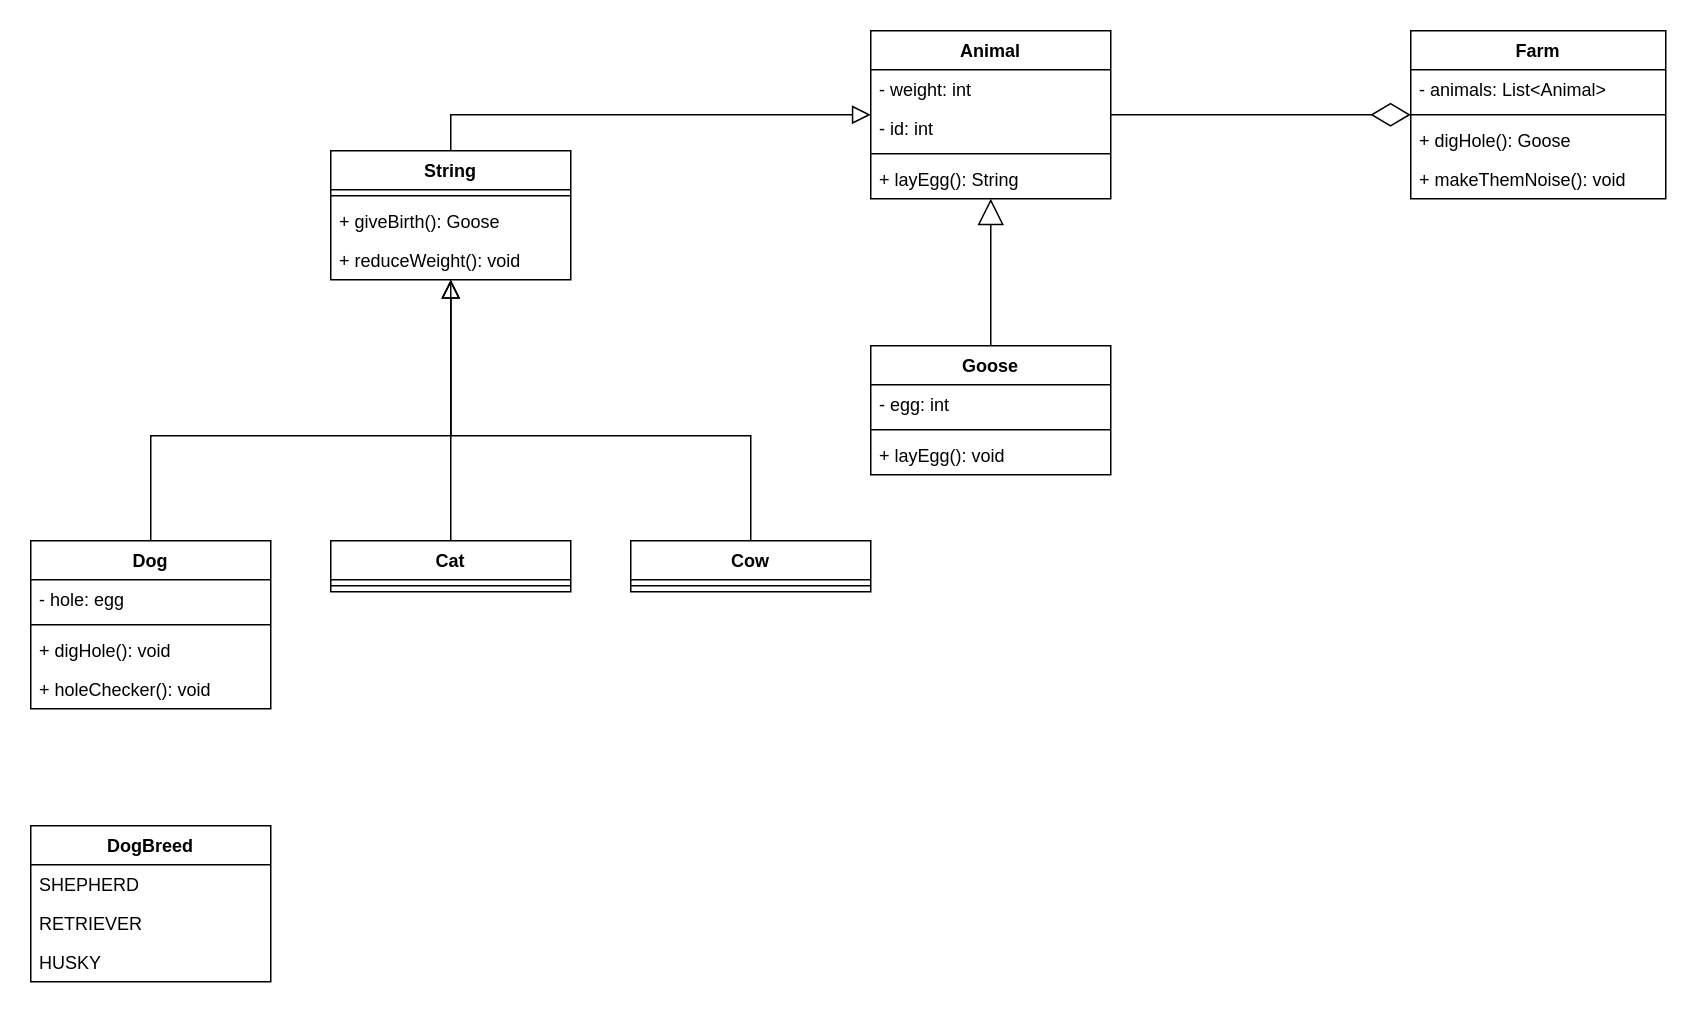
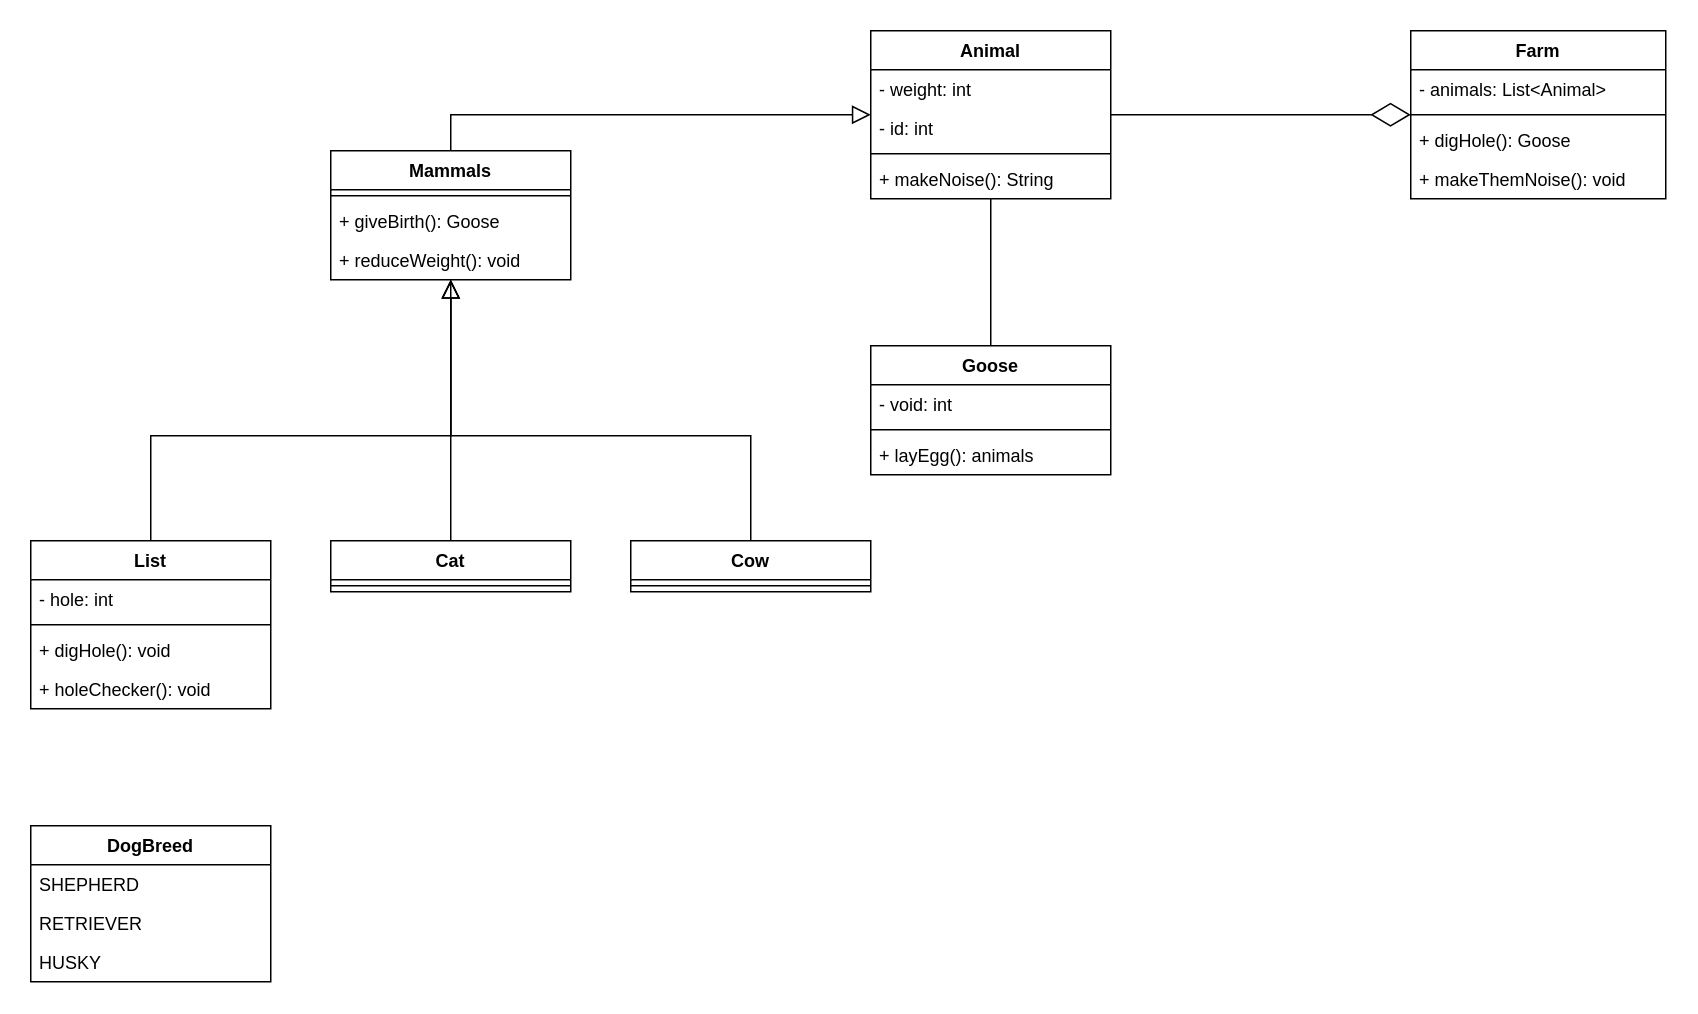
- <mxCell id="35" value="String" style="swimlane;fontStyle=1;align=center;verticalAlign=top;childLayout=stackLayout;horizontal=1;startSize=26;horizontalStack=0;resizeParent=1;resizeParentMax=0;resizeLast=0;collapsible=1;marginBottom=0;" vertex="1" parent="1"><mxGeometry x="220" y="100" width="160" height="86" as="geometry" /></mxCell>
+ <mxCell id="35" value="Mammals" style="swimlane;fontStyle=1;align=center;verticalAlign=top;childLayout=stackLayout;horizontal=1;startSize=26;horizontalStack=0;resizeParent=1;resizeParentMax=0;resizeLast=0;collapsible=1;marginBottom=0;" vertex="1" parent="1"><mxGeometry x="220" y="100" width="160" height="86" as="geometry" /></mxCell>
- <mxCell id="6" value="+ layEgg(): String" style="text;strokeColor=none;fillColor=none;align=left;verticalAlign=top;spacingLeft=4;spacingRight=4;overflow=hidden;rotatable=0;points=[[0,0.5],[1,0.5]];portConstraint=eastwest;" vertex="1" parent="2"><mxGeometry y="86" width="160" height="26" as="geometry" /></mxCell>
+ <mxCell id="6" value="+ makeNoise(): String" style="text;strokeColor=none;fillColor=none;align=left;verticalAlign=top;spacingLeft=4;spacingRight=4;overflow=hidden;rotatable=0;points=[[0,0.5],[1,0.5]];portConstraint=eastwest;" vertex="1" parent="2"><mxGeometry y="86" width="160" height="26" as="geometry" /></mxCell>
- <mxCell id="16" style="edgeStyle=orthogonalEdgeStyle;rounded=0;orthogonalLoop=1;jettySize=auto;html=1;endArrow=block;endFill=0;endSize=15;" edge="1" parent="1" source="17" target="2"><mxGeometry relative="1" as="geometry"><Array as="points"><mxPoint x="660" y="230" /><mxPoint x="660" y="230" /></Array></mxGeometry></mxCell>
+ <mxCell id="16" style="edgeStyle=orthogonalEdgeStyle;rounded=0;orthogonalLoop=1;jettySize=auto;html=1;endArrow=none;endFill=0;endSize=15;" edge="1" parent="1" source="17" target="2"><mxGeometry relative="1" as="geometry"><Array as="points"><mxPoint x="660" y="230" /><mxPoint x="660" y="230" /></Array></mxGeometry></mxCell>
- <mxCell id="18" value="- egg: int" style="text;strokeColor=none;fillColor=none;align=left;verticalAlign=top;spacingLeft=4;spacingRight=4;overflow=hidden;rotatable=0;points=[[0,0.5],[1,0.5]];portConstraint=eastwest;" vertex="1" parent="17"><mxGeometry y="26" width="160" height="26" as="geometry" /></mxCell>
+ <mxCell id="18" value="- void: int" style="text;strokeColor=none;fillColor=none;align=left;verticalAlign=top;spacingLeft=4;spacingRight=4;overflow=hidden;rotatable=0;points=[[0,0.5],[1,0.5]];portConstraint=eastwest;" vertex="1" parent="17"><mxGeometry y="26" width="160" height="26" as="geometry" /></mxCell>
- <mxCell id="20" value="+ layEgg(): void" style="text;strokeColor=none;fillColor=none;align=left;verticalAlign=top;spacingLeft=4;spacingRight=4;overflow=hidden;rotatable=0;points=[[0,0.5],[1,0.5]];portConstraint=eastwest;" vertex="1" parent="17"><mxGeometry y="60" width="160" height="26" as="geometry" /></mxCell>
+ <mxCell id="20" value="+ layEgg(): animals" style="text;strokeColor=none;fillColor=none;align=left;verticalAlign=top;spacingLeft=4;spacingRight=4;overflow=hidden;rotatable=0;points=[[0,0.5],[1,0.5]];portConstraint=eastwest;" vertex="1" parent="17"><mxGeometry y="60" width="160" height="26" as="geometry" /></mxCell>
- <mxCell id="8" value="Dog" style="swimlane;fontStyle=1;childLayout=stackLayout;horizontal=1;startSize=26;horizontalStack=0;resizeParent=1;resizeParentMax=0;resizeLast=0;collapsible=1;marginBottom=0;" vertex="1" parent="1"><mxGeometry x="20" y="360" width="160" height="112" as="geometry" /></mxCell>
+ <mxCell id="8" value="List" style="swimlane;fontStyle=1;childLayout=stackLayout;horizontal=1;startSize=26;horizontalStack=0;resizeParent=1;resizeParentMax=0;resizeLast=0;collapsible=1;marginBottom=0;" vertex="1" parent="1"><mxGeometry x="20" y="360" width="160" height="112" as="geometry" /></mxCell>
- <mxCell id="9" value="- hole: egg" style="text;strokeColor=none;fillColor=none;align=left;verticalAlign=top;spacingLeft=4;spacingRight=4;overflow=hidden;rotatable=0;points=[[0,0.5],[1,0.5]];portConstraint=eastwest;" vertex="1" parent="8"><mxGeometry y="26" width="160" height="26" as="geometry" /></mxCell>
+ <mxCell id="9" value="- hole: int" style="text;strokeColor=none;fillColor=none;align=left;verticalAlign=top;spacingLeft=4;spacingRight=4;overflow=hidden;rotatable=0;points=[[0,0.5],[1,0.5]];portConstraint=eastwest;" vertex="1" parent="8"><mxGeometry y="26" width="160" height="26" as="geometry" /></mxCell>
